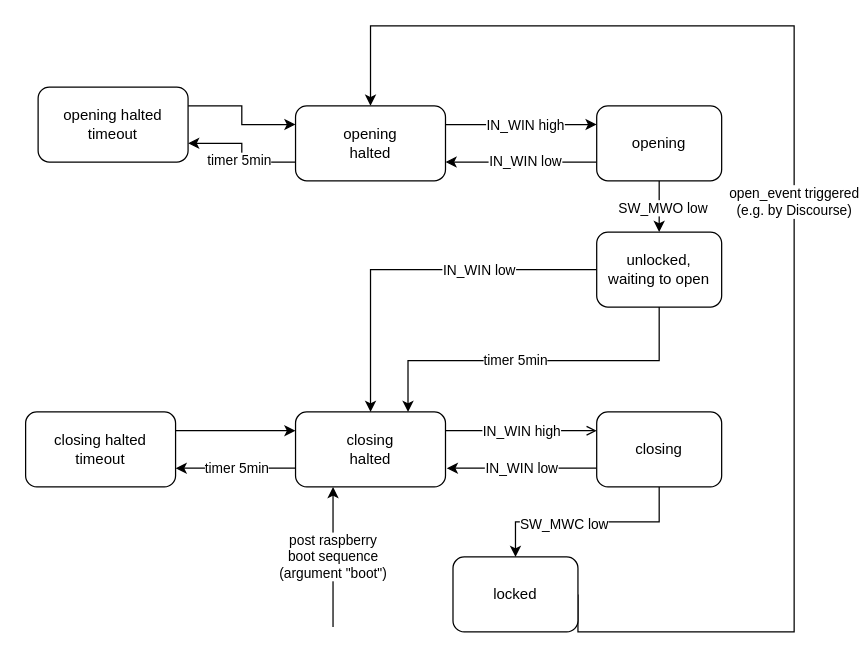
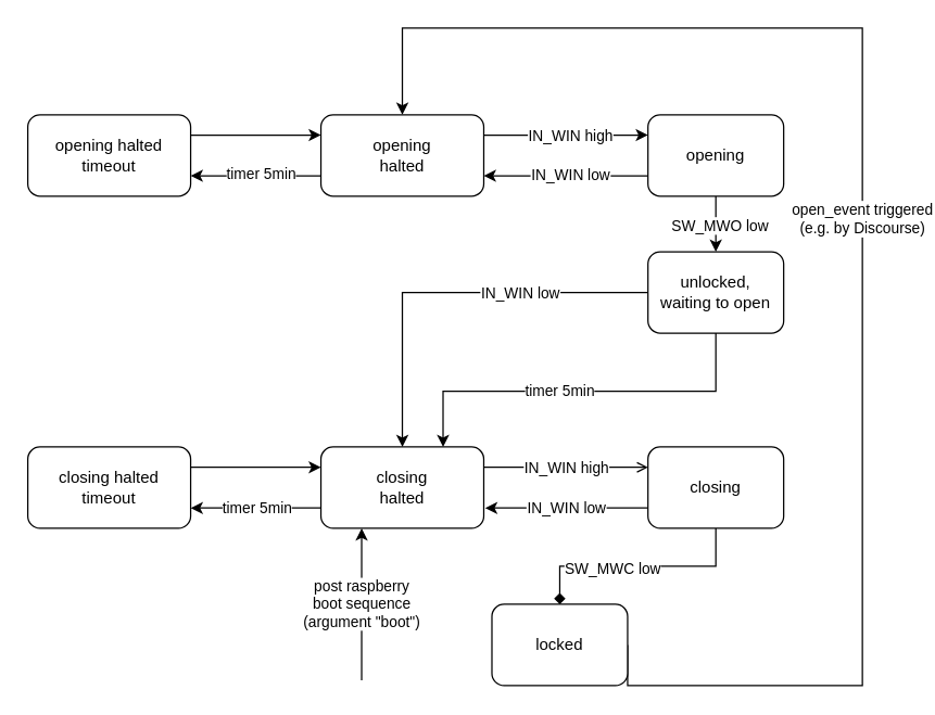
- <mxCell id="31" value="&lt;div&gt;opening halted timeout&lt;br&gt;&lt;/div&gt;" style="rounded=1;whiteSpace=wrap;html=1;" parent="1" vertex="1"><mxGeometry x="30" y="69" width="120" height="60" as="geometry" /></mxCell>
+ <mxCell id="31" value="&lt;div&gt;opening halted timeout&lt;br&gt;&lt;/div&gt;" style="rounded=1;whiteSpace=wrap;html=1;" parent="1" vertex="1"><mxGeometry x="20" y="84" width="120" height="60" as="geometry" /></mxCell>
- <mxCell id="4" style="edgeStyle=orthogonalEdgeStyle;rounded=0;orthogonalLoop=1;jettySize=auto;html=1;exitX=0.5;exitY=1;exitDx=0;exitDy=0;entryX=0.5;entryY=0;entryDx=0;entryDy=0;" parent="1" source="8" target="3" edge="1"><mxGeometry relative="1" as="geometry" /></mxCell>
+ <mxCell id="4" style="edgeStyle=orthogonalEdgeStyle;rounded=0;orthogonalLoop=1;jettySize=auto;html=1;exitX=0.5;exitY=1;exitDx=0;exitDy=0;entryX=0.5;entryY=0;entryDx=0;entryDy=0;endArrow=diamond;" parent="1" source="8" target="3" edge="1"><mxGeometry relative="1" as="geometry" /></mxCell>
